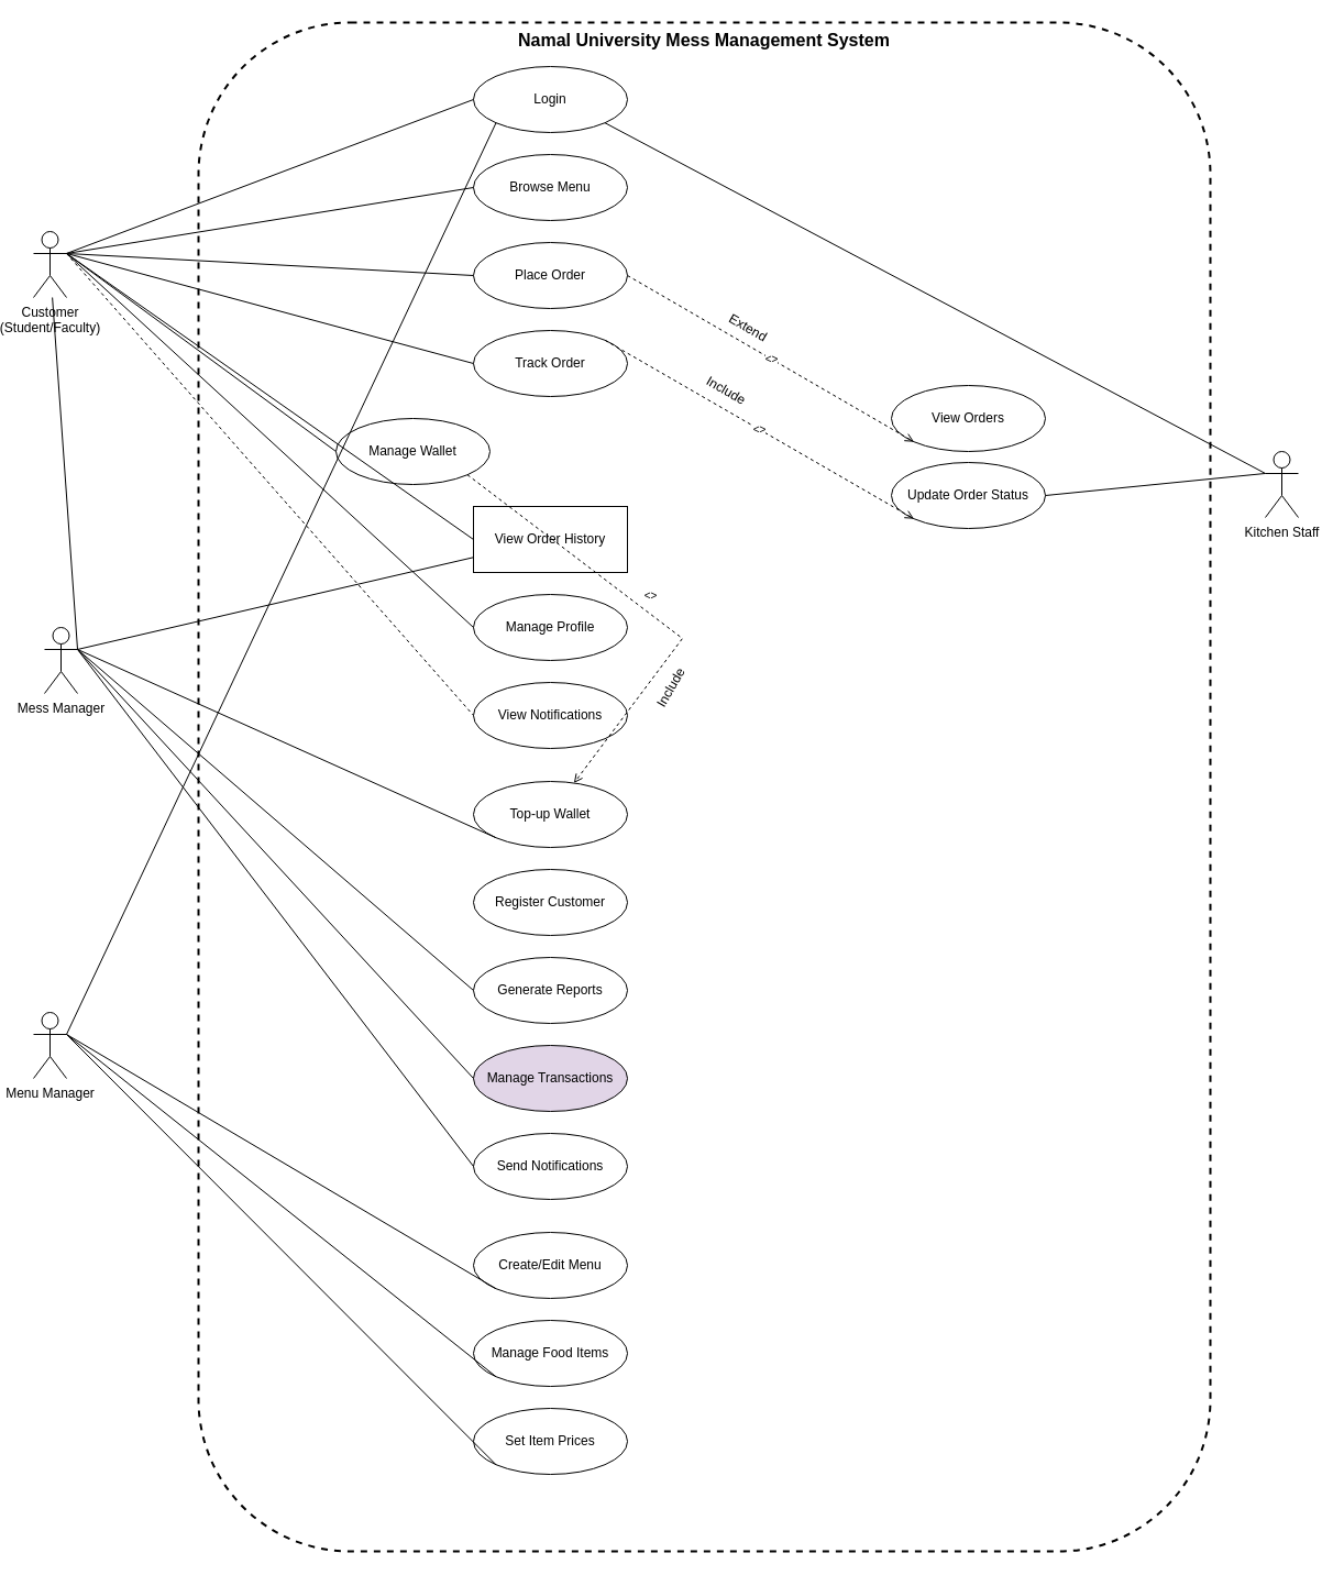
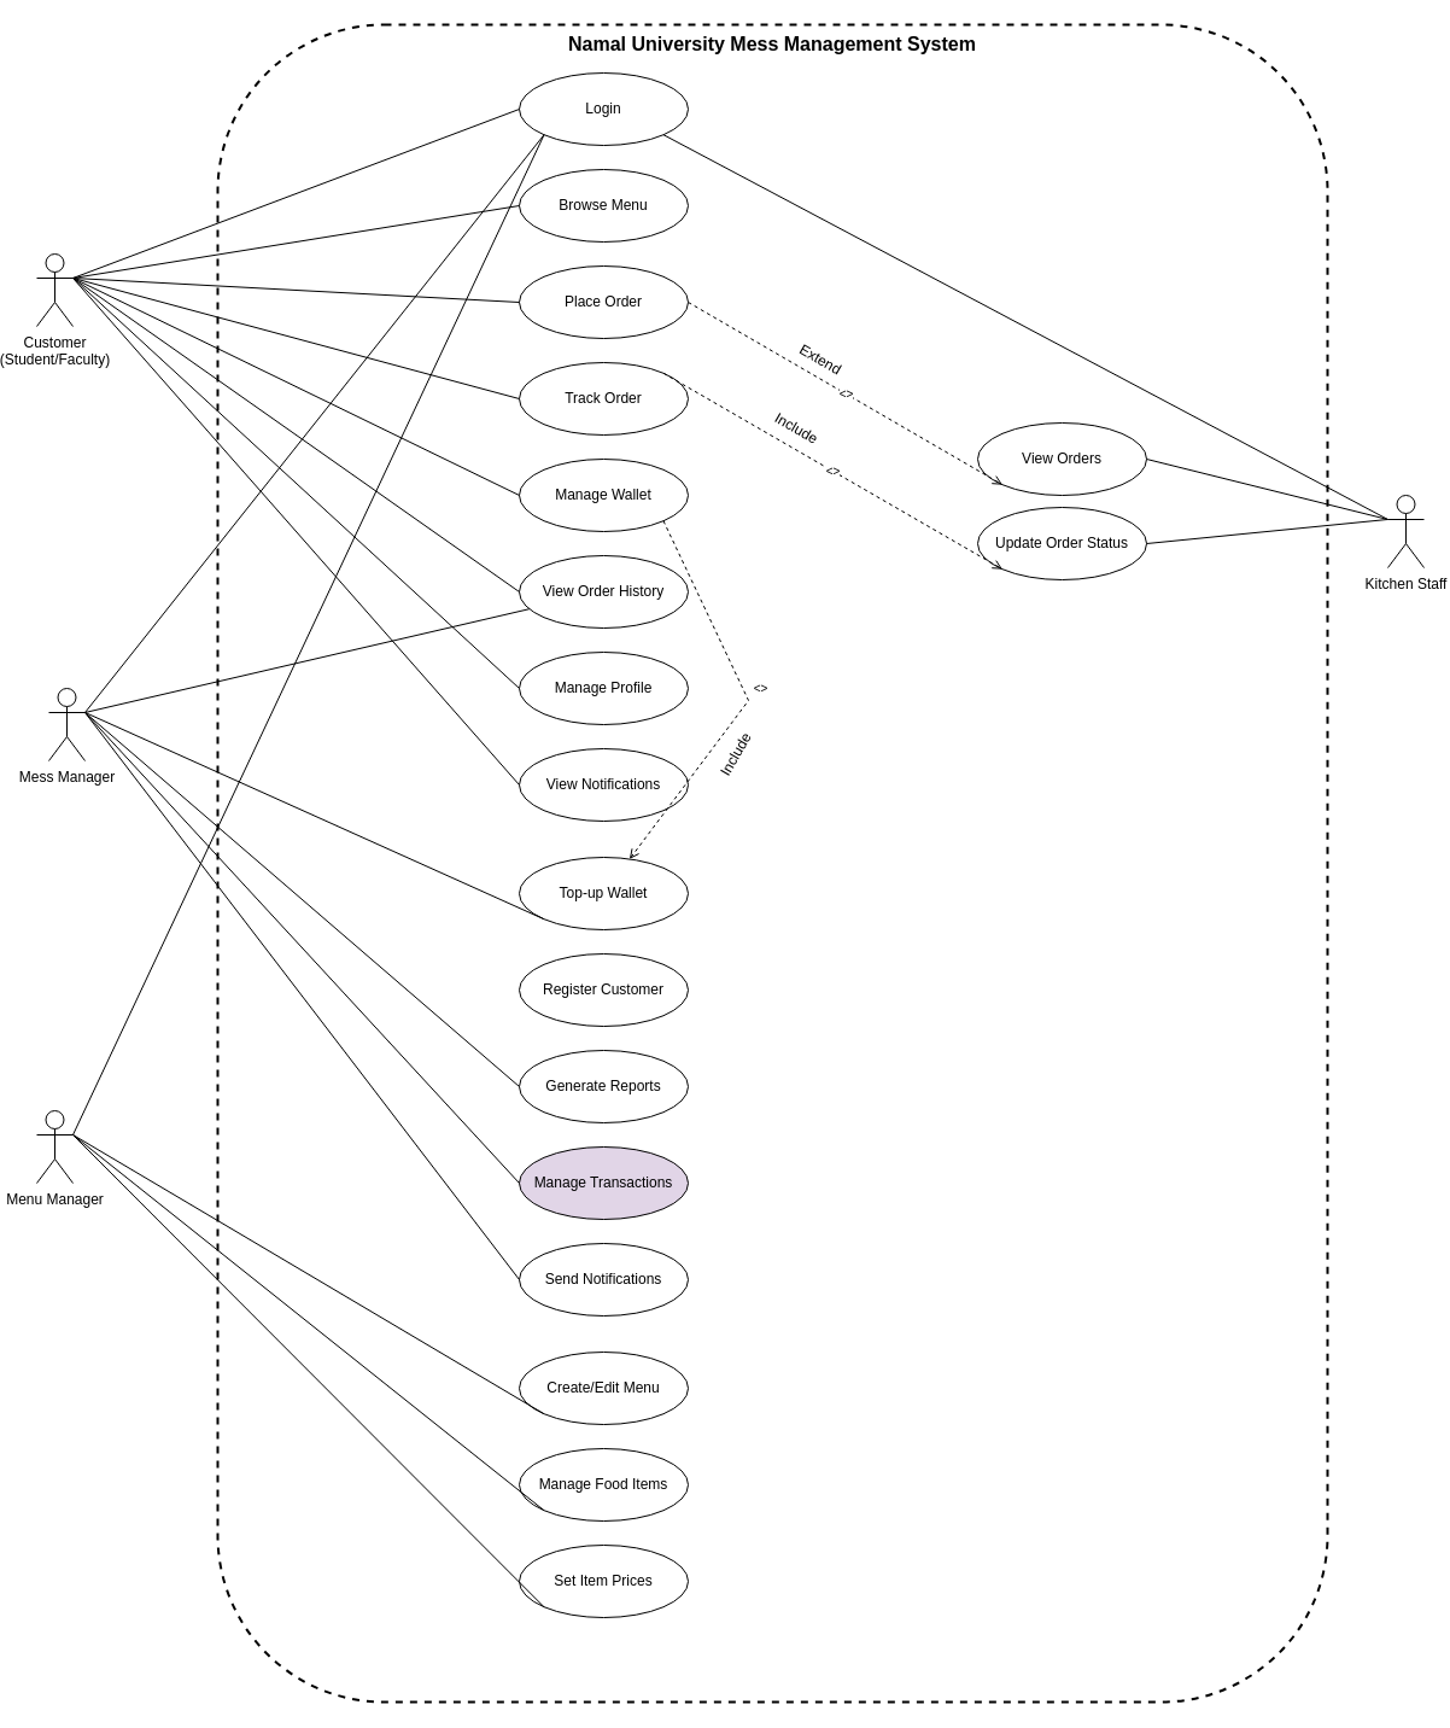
+ <mxCell id="44" value="" style="endArrow=none;html=1;rounded=0;exitX=0;exitY=0.333;exitDx=0;exitDy=0;exitPerimeter=0;entryX=1;entryY=0.5;entryDx=0;entryDy=0;" parent="1" source="6" target="23" edge="1"><mxGeometry width="50" height="50" relative="1" as="geometry"><mxPoint x="1010" y="430" as="sourcePoint" /><mxPoint x="960" y="380" as="targetPoint" /></mxGeometry></mxCell>
- <mxCell id="11" value="Manage Wallet" style="ellipse;whiteSpace=wrap;html=1;fontSize=12;" parent="1" vertex="1"><mxGeometry x="295" y="380" width="140" height="60" as="geometry" /></mxCell>
+ <mxCell id="11" value="Manage Wallet" style="ellipse;whiteSpace=wrap;html=1;fontSize=12;" parent="1" vertex="1"><mxGeometry x="420" y="380" width="140" height="60" as="geometry" /></mxCell>
- <mxCell id="33" value="" style="endArrow=none;html=1;rounded=0;exitX=1;exitY=0.333;exitDx=0;exitDy=0;exitPerimeter=0;" parent="1" source="4" target="3" edge="1"><mxGeometry width="50" height="50" relative="1" as="geometry"><mxPoint x="70" y="430" as="sourcePoint" /><mxPoint x="120" y="380" as="targetPoint" /></mxGeometry></mxCell>
+ <mxCell id="33" value="" style="endArrow=none;html=1;rounded=0;exitX=1;exitY=0.333;exitDx=0;exitDy=0;exitPerimeter=0;entryX=0;entryY=1;entryDx=0;entryDy=0;" parent="1" source="4" target="7" edge="1"><mxGeometry width="50" height="50" relative="1" as="geometry"><mxPoint x="70" y="430" as="sourcePoint" /><mxPoint x="120" y="380" as="targetPoint" /></mxGeometry></mxCell>
- <mxCell id="32" value="" style="endArrow=none;html=1;rounded=0;exitX=1;exitY=0.333;exitDx=0;exitDy=0;exitPerimeter=0;entryX=0;entryY=0.5;entryDx=0;entryDy=0;dashed=1;" parent="1" source="3" target="14" edge="1"><mxGeometry width="50" height="50" relative="1" as="geometry"><mxPoint x="70" y="230" as="sourcePoint" /><mxPoint x="120" y="180" as="targetPoint" /></mxGeometry></mxCell>
+ <mxCell id="32" value="" style="endArrow=none;html=1;rounded=0;exitX=1;exitY=0.333;exitDx=0;exitDy=0;exitPerimeter=0;entryX=0;entryY=0.5;entryDx=0;entryDy=0;" parent="1" source="3" target="14" edge="1"><mxGeometry width="50" height="50" relative="1" as="geometry"><mxPoint x="70" y="230" as="sourcePoint" /><mxPoint x="120" y="180" as="targetPoint" /></mxGeometry></mxCell>
- <mxCell id="12" value="View Order History" style="whiteSpace=wrap;html=1;fontSize=12;rounded=0;" parent="1" vertex="1"><mxGeometry x="420" y="460" width="140" height="60" as="geometry" /></mxCell>
+ <mxCell id="12" value="View Order History" style="ellipse;whiteSpace=wrap;html=1;fontSize=12;" parent="1" vertex="1"><mxGeometry x="420" y="460" width="140" height="60" as="geometry" /></mxCell>
